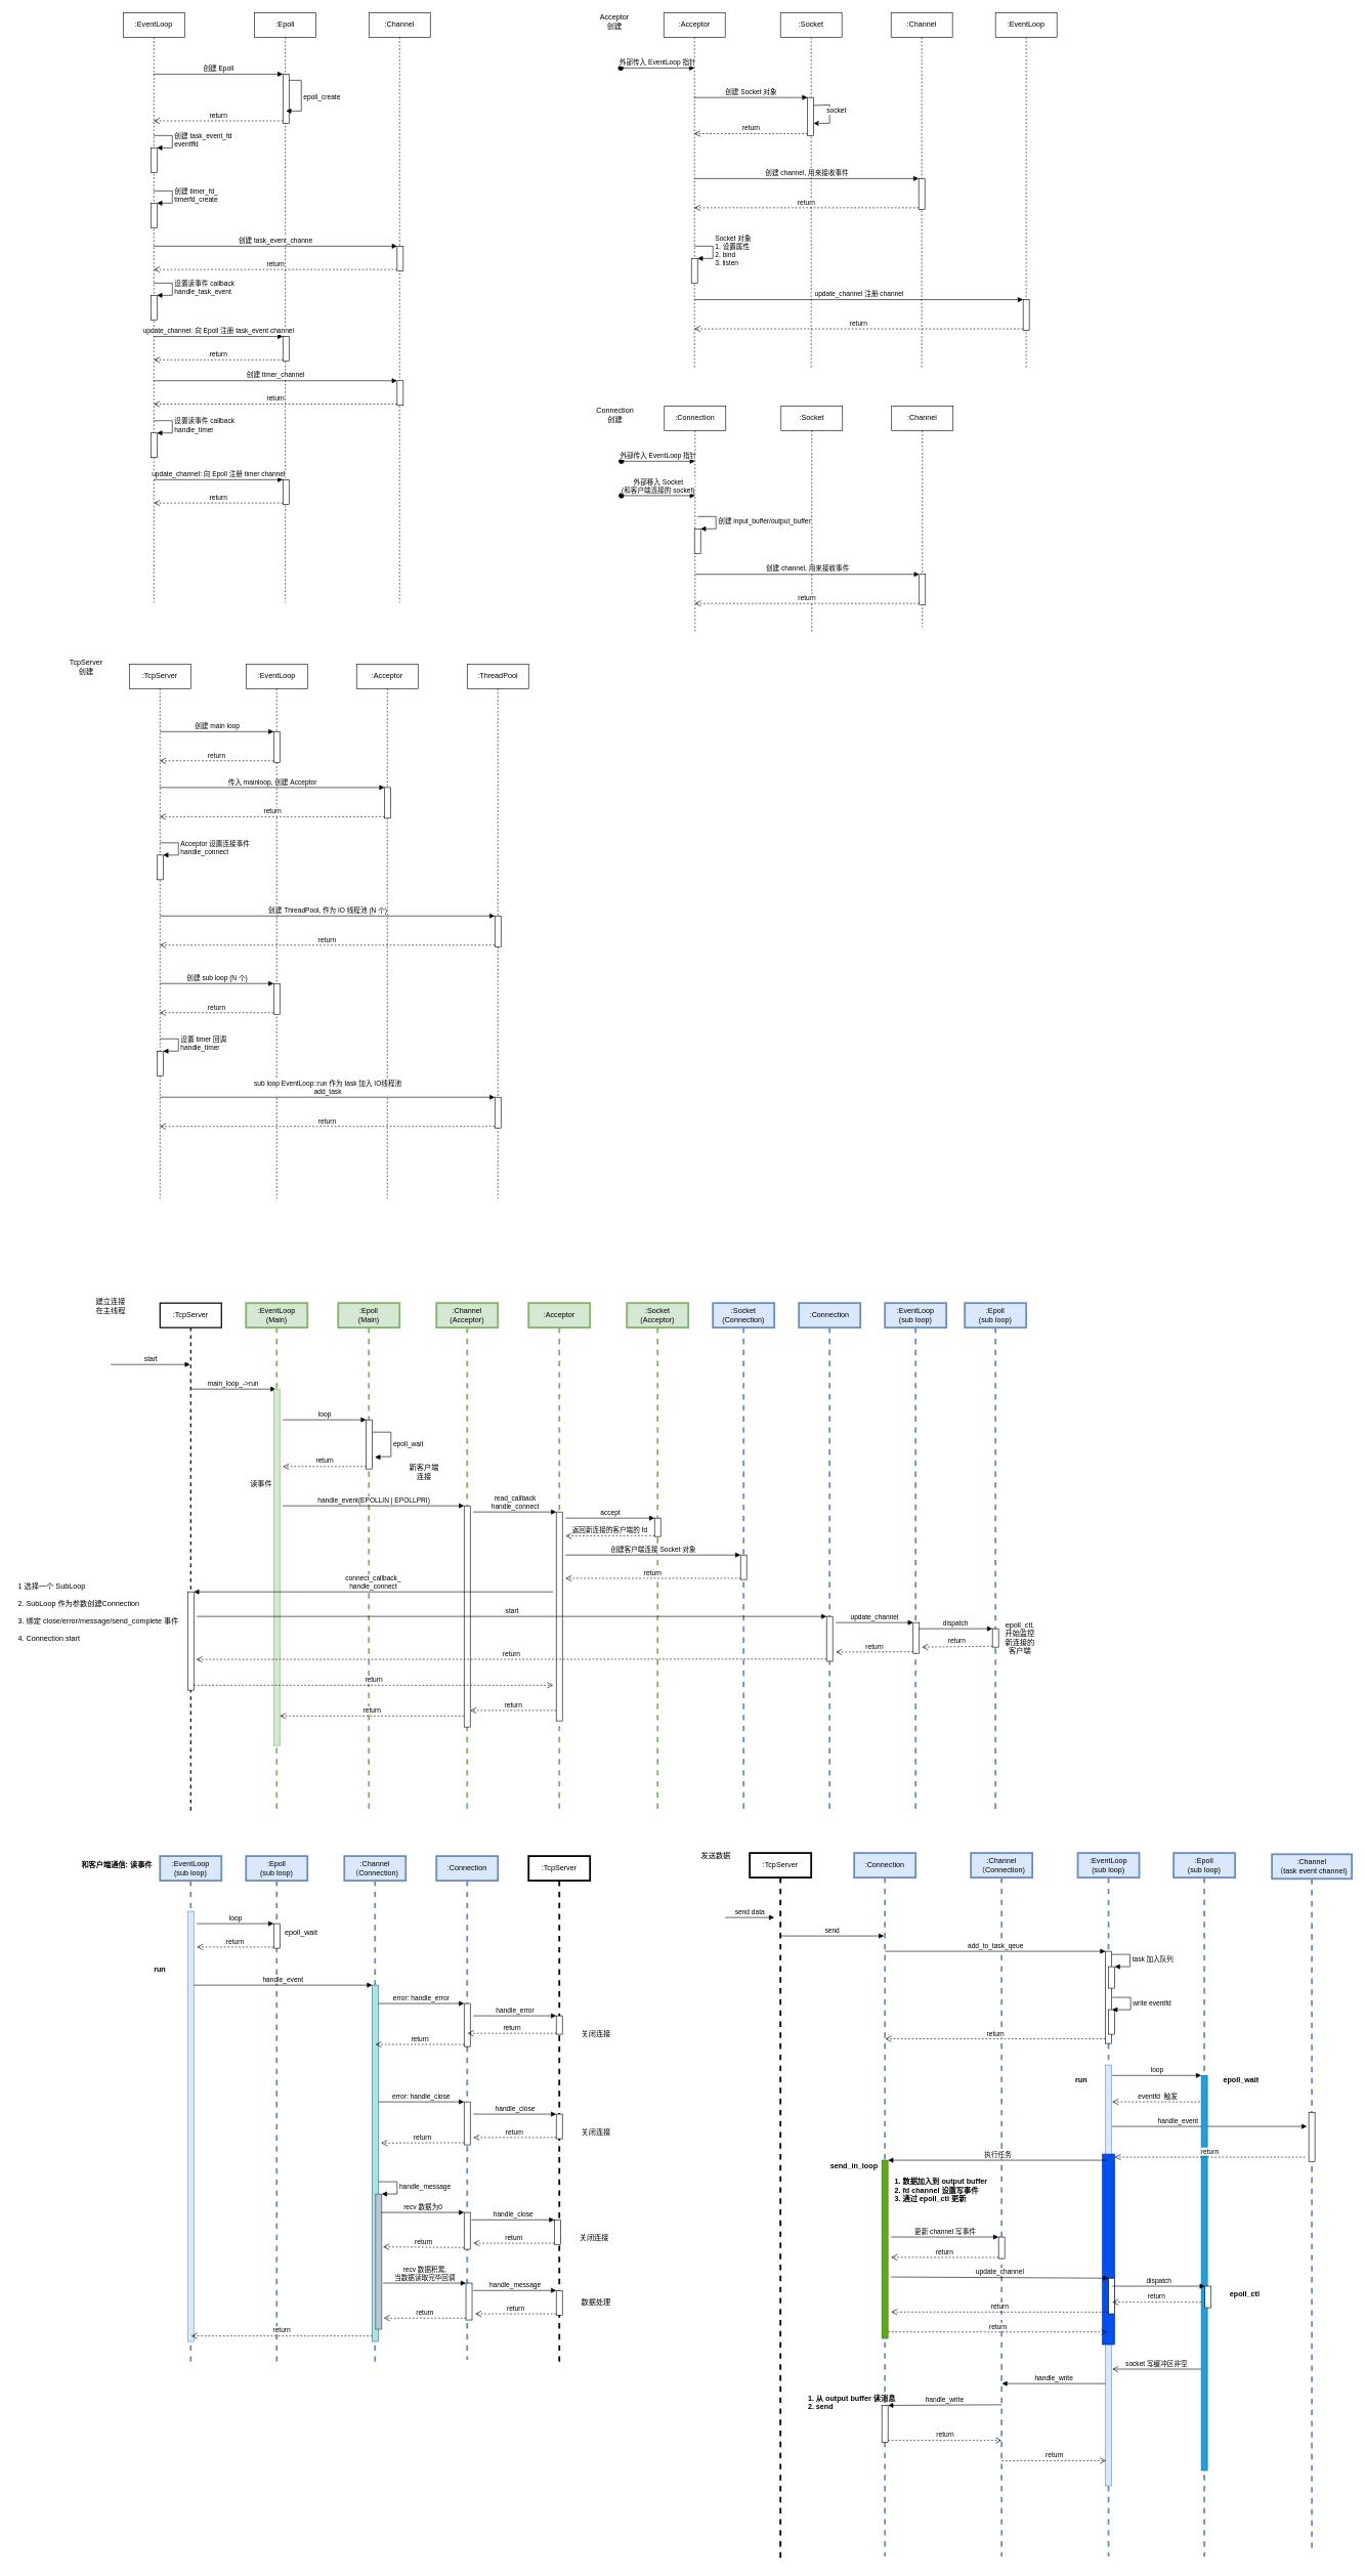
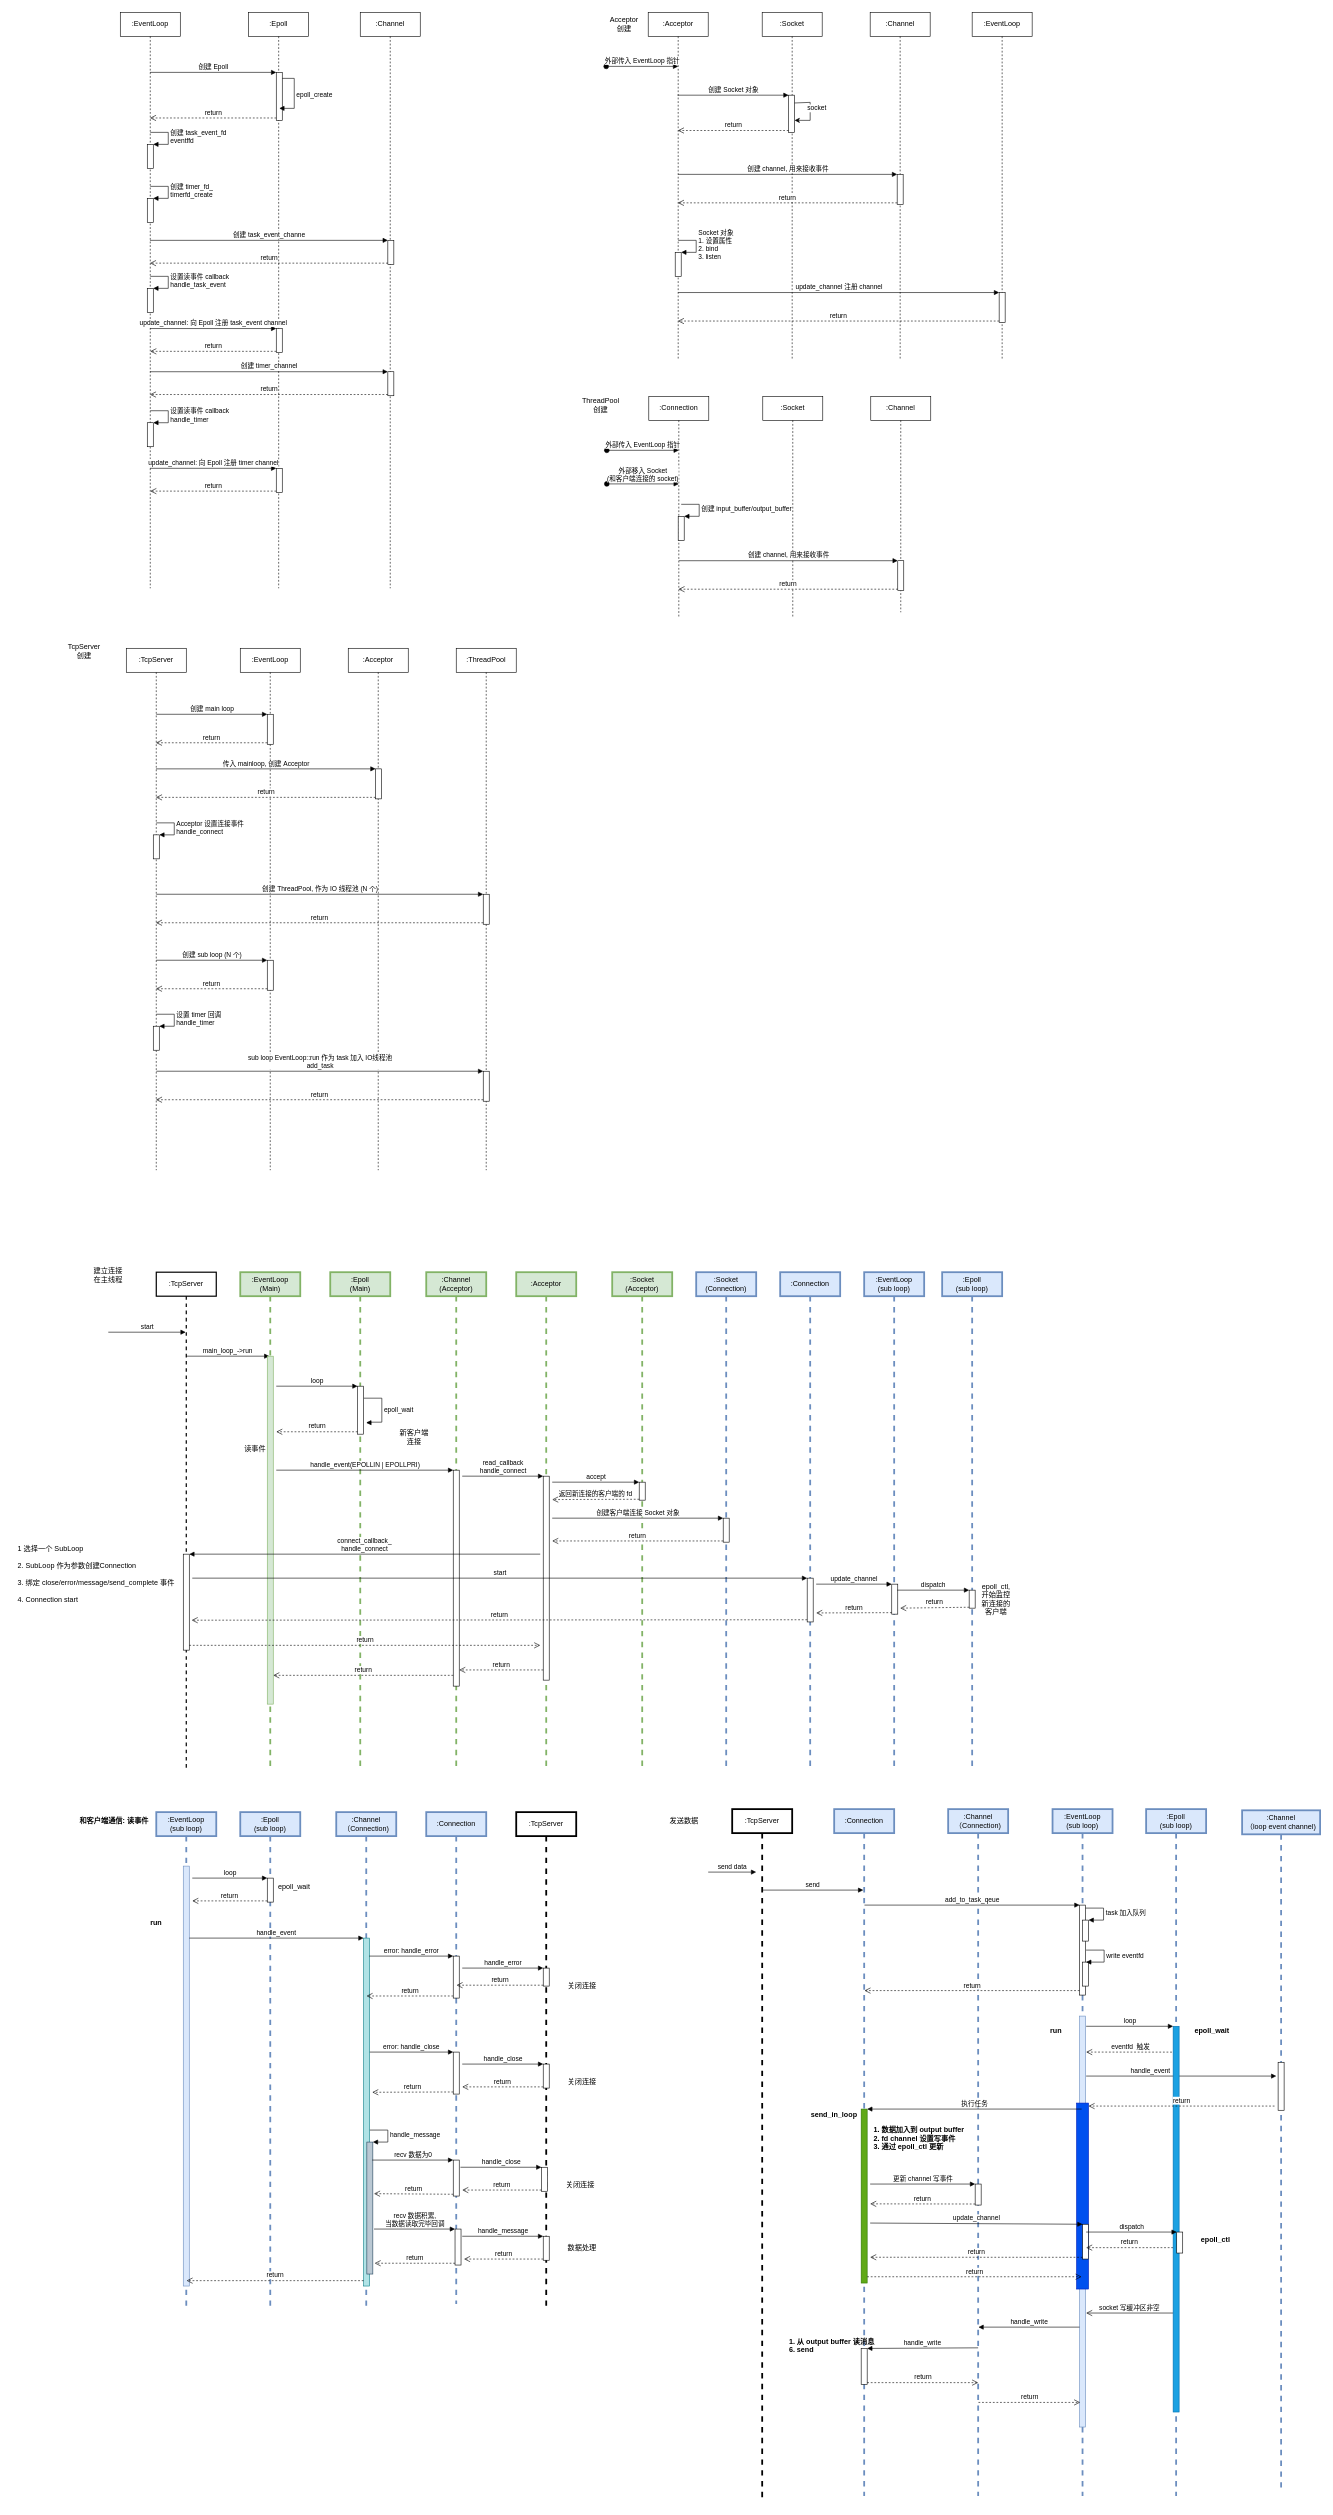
- <mxCell id="32" value="Acceptor&lt;br&gt;创建" style="text;html=1;strokeColor=none;fillColor=none;align=center;verticalAlign=middle;whiteSpace=wrap;rounded=0;" parent="1" vertex="1"><mxGeometry x="970" y="20" width="60" height="30" as="geometry" /></mxCell>
+ <mxCell id="32" value="Acceptor&lt;br&gt;创建" style="text;html=1;strokeColor=none;fillColor=none;align=center;verticalAlign=middle;whiteSpace=wrap;rounded=0;" parent="1" vertex="1"><mxGeometry x="1010" y="25" width="60" height="30" as="geometry" /></mxCell>
- <mxCell id="51" value="Connection&lt;br&gt;创建" style="text;html=1;strokeColor=none;fillColor=none;align=center;verticalAlign=middle;whiteSpace=wrap;rounded=0;" parent="1" vertex="1"><mxGeometry x="971" y="660" width="60" height="30" as="geometry" /></mxCell>
+ <mxCell id="51" value="ThreadPool&lt;br&gt;创建" style="text;html=1;strokeColor=none;fillColor=none;align=center;verticalAlign=middle;whiteSpace=wrap;rounded=0;" parent="1" vertex="1"><mxGeometry x="971" y="660" width="60" height="30" as="geometry" /></mxCell>
- <mxCell id="221" value="发送数据" style="text;html=1;strokeColor=none;fillColor=none;align=center;verticalAlign=middle;whiteSpace=wrap;rounded=0;" vertex="1" parent="1"><mxGeometry x="1135" y="3005" width="60" height="30" as="geometry" /></mxCell>
+ <mxCell id="221" value="发送数据" style="text;html=1;strokeColor=none;fillColor=none;align=center;verticalAlign=middle;whiteSpace=wrap;rounded=0;" vertex="1" parent="1"><mxGeometry x="1110" y="3020" width="60" height="30" as="geometry" /></mxCell>
- <mxCell id="215" value=":Channel&lt;br&gt;（task event channel)" style="shape=umlLifeline;perimeter=lifelinePerimeter;whiteSpace=wrap;html=1;container=1;collapsible=0;recursiveResize=0;outlineConnect=0;fillColor=#dae8fc;strokeColor=#6c8ebf;strokeWidth=3;" vertex="1" parent="1"><mxGeometry x="2070" y="3017" width="130" height="1136" as="geometry" /></mxCell>
+ <mxCell id="215" value=":Channel&lt;br&gt;（loop event channel)" style="shape=umlLifeline;perimeter=lifelinePerimeter;whiteSpace=wrap;html=1;container=1;collapsible=0;recursiveResize=0;outlineConnect=0;fillColor=#dae8fc;strokeColor=#6c8ebf;strokeWidth=3;" vertex="1" parent="1"><mxGeometry x="2070" y="3017" width="130" height="1136" as="geometry" /></mxCell>
- <mxCell id="217" value="1. 从 output buffer 读消息&#10;2. send&#10;" style="text;align=left;fontStyle=1;verticalAlign=middle;spacingLeft=3;spacingRight=3;strokeColor=none;rotatable=0;points=[[0,0.5],[1,0.5]];portConstraint=eastwest;" vertex="1" parent="1"><mxGeometry x="1310" y="3903" width="80" height="26" as="geometry" /></mxCell>
+ <mxCell id="217" value="1. 从 output buffer 读消息&#10;6. send&#10;" style="text;align=left;fontStyle=1;verticalAlign=middle;spacingLeft=3;spacingRight=3;strokeColor=none;rotatable=0;points=[[0,0.5],[1,0.5]];portConstraint=eastwest;" vertex="1" parent="1"><mxGeometry x="1310" y="3903" width="80" height="26" as="geometry" /></mxCell>
